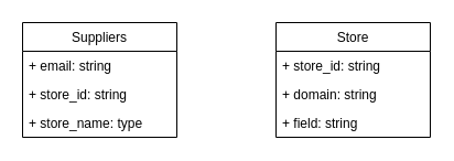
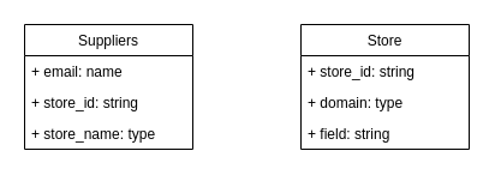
- <mxCell id="7" value="+ email: string&#10;" style="text;strokeColor=none;fillColor=none;align=left;verticalAlign=top;spacingLeft=4;spacingRight=4;overflow=hidden;rotatable=0;points=[[0,0.5],[1,0.5]];portConstraint=eastwest;" vertex="1" parent="6"><mxGeometry y="26" width="140" height="26" as="geometry" /></mxCell>
+ <mxCell id="7" value="+ email: name&#10;" style="text;strokeColor=none;fillColor=none;align=left;verticalAlign=top;spacingLeft=4;spacingRight=4;overflow=hidden;rotatable=0;points=[[0,0.5],[1,0.5]];portConstraint=eastwest;" vertex="1" parent="6"><mxGeometry y="26" width="140" height="26" as="geometry" /></mxCell>
- <mxCell id="4" value="+ domain: string&#10;" style="text;strokeColor=none;fillColor=none;align=left;verticalAlign=top;spacingLeft=4;spacingRight=4;overflow=hidden;rotatable=0;points=[[0,0.5],[1,0.5]];portConstraint=eastwest;" vertex="1" parent="2"><mxGeometry y="52" width="140" height="26" as="geometry" /></mxCell>
+ <mxCell id="4" value="+ domain: type&#10;" style="text;strokeColor=none;fillColor=none;align=left;verticalAlign=top;spacingLeft=4;spacingRight=4;overflow=hidden;rotatable=0;points=[[0,0.5],[1,0.5]];portConstraint=eastwest;" vertex="1" parent="2"><mxGeometry y="52" width="140" height="26" as="geometry" /></mxCell>
